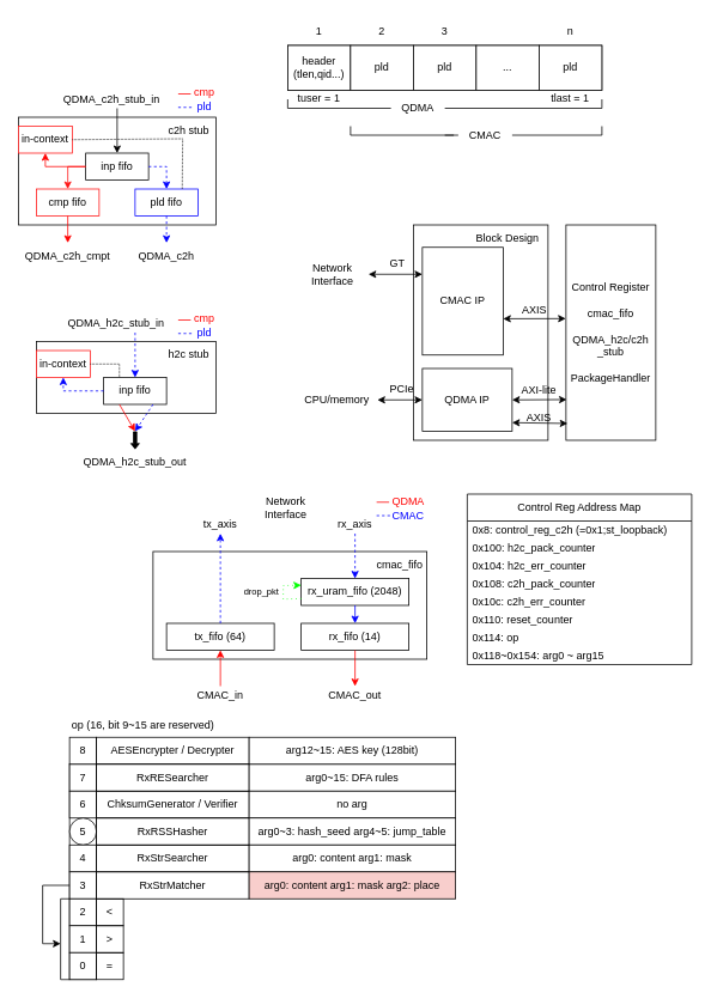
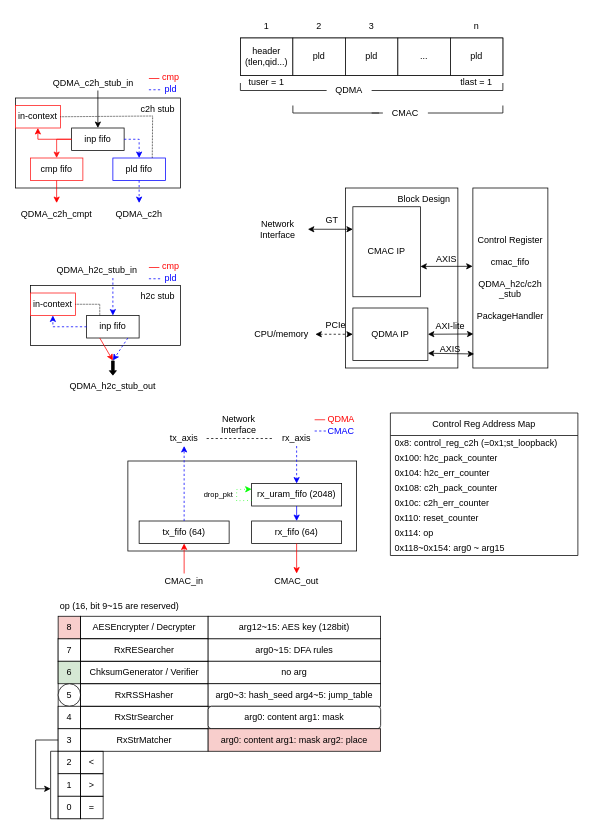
- <mxCell id="67" value="" style="endArrow=classic;startArrow=classic;html=1;rounded=0;strokeColor=#000000;fontColor=#000000;fillColor=#FF0000;entryX=0;entryY=0.5;entryDx=0;entryDy=0;exitX=1;exitY=0.5;exitDx=0;exitDy=0;" parent="57" source="68" target="60" edge="1"><mxGeometry width="50" height="50" relative="1" as="geometry"><mxPoint x="100" y="195" as="sourcePoint" /><mxPoint x="20" y="140" as="targetPoint" /></mxGeometry></mxCell>
+ <mxCell id="67" value="" style="endArrow=classic;startArrow=classic;html=1;rounded=0;strokeColor=#000000;fontColor=#000000;fillColor=#FF0000;entryX=0;entryY=0.5;entryDx=0;entryDy=0;exitX=1;exitY=0.5;exitDx=0;exitDy=0;dashed=1;" parent="57" source="68" target="60" edge="1"><mxGeometry width="50" height="50" relative="1" as="geometry"><mxPoint x="100" y="195" as="sourcePoint" /><mxPoint x="20" y="140" as="targetPoint" /></mxGeometry></mxCell>
+ <mxCell id="101" value="" style="endArrow=none;dashed=1;html=1;rounded=0;exitX=1;exitY=0.5;exitDx=0;exitDy=0;entryX=0;entryY=0.5;entryDx=0;entryDy=0;" parent="84" source="94" target="95" edge="1"><mxGeometry width="50" height="50" relative="1" as="geometry"><mxPoint x="145" y="24" as="sourcePoint" /><mxPoint x="195" y="-26" as="targetPoint" /></mxGeometry></mxCell>
- <mxCell id="88" value="cmac_fifo" style="text;html=1;strokeColor=none;fillColor=none;align=center;verticalAlign=middle;whiteSpace=wrap;rounded=0;fontColor=#000000;" parent="84" vertex="1"><mxGeometry x="245" y="64" width="60" height="30" as="geometry" /></mxCell>
- <mxCell id="87" value="rx_fifo (14)" style="rounded=0;whiteSpace=wrap;html=1;strokeColor=#000000;fontColor=#000000;fillColor=#FFFFFF;" parent="84" vertex="1"><mxGeometry x="165" y="144" width="120" height="30" as="geometry" /></mxCell>
+ <mxCell id="87" value="rx_fifo (64)" style="rounded=0;whiteSpace=wrap;html=1;strokeColor=#000000;fontColor=#000000;fillColor=#FFFFFF;" parent="84" vertex="1"><mxGeometry x="165" y="144" width="120" height="30" as="geometry" /></mxCell>
- <mxCell id="132" value="8" style="rounded=0;whiteSpace=wrap;html=1;" parent="106" vertex="1"><mxGeometry x="30" y="28" width="30" height="30" as="geometry" /></mxCell>
+ <mxCell id="132" value="8" style="rounded=0;whiteSpace=wrap;html=1;fillColor=#f8cecc;" parent="106" vertex="1"><mxGeometry x="30" y="28" width="30" height="30" as="geometry" /></mxCell>
- <mxCell id="110" value="6" style="rounded=0;whiteSpace=wrap;html=1;" parent="106" vertex="1"><mxGeometry x="30" y="88" width="30" height="30" as="geometry" /></mxCell>
+ <mxCell id="110" value="6" style="rounded=0;whiteSpace=wrap;html=1;fillColor=#d5e8d4;" parent="106" vertex="1"><mxGeometry x="30" y="88" width="30" height="30" as="geometry" /></mxCell>
- <mxCell id="130" value="arg0: content arg1: mask" style="rounded=0;whiteSpace=wrap;html=1;strokeColor=#000000;" parent="106" vertex="1"><mxGeometry x="230" y="148" width="230" height="30" as="geometry" /></mxCell>
+ <mxCell id="130" value="arg0: content arg1: mask" style="whiteSpace=wrap;html=1;strokeColor=#000000;rounded=1;" parent="106" vertex="1"><mxGeometry x="230" y="148" width="230" height="30" as="geometry" /></mxCell>
